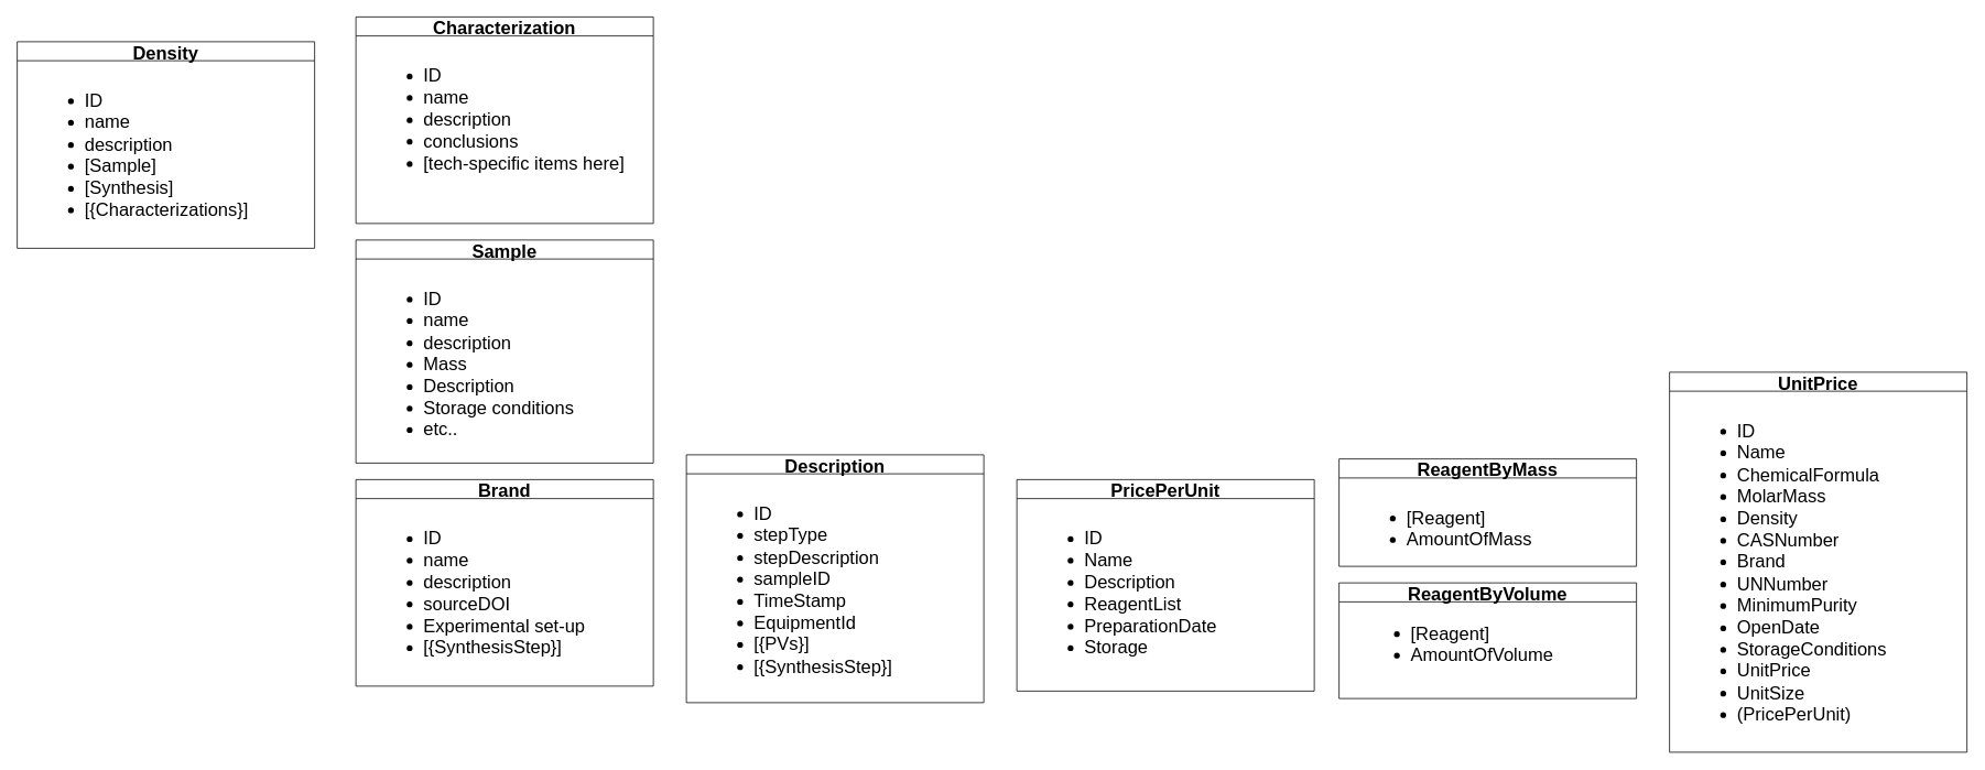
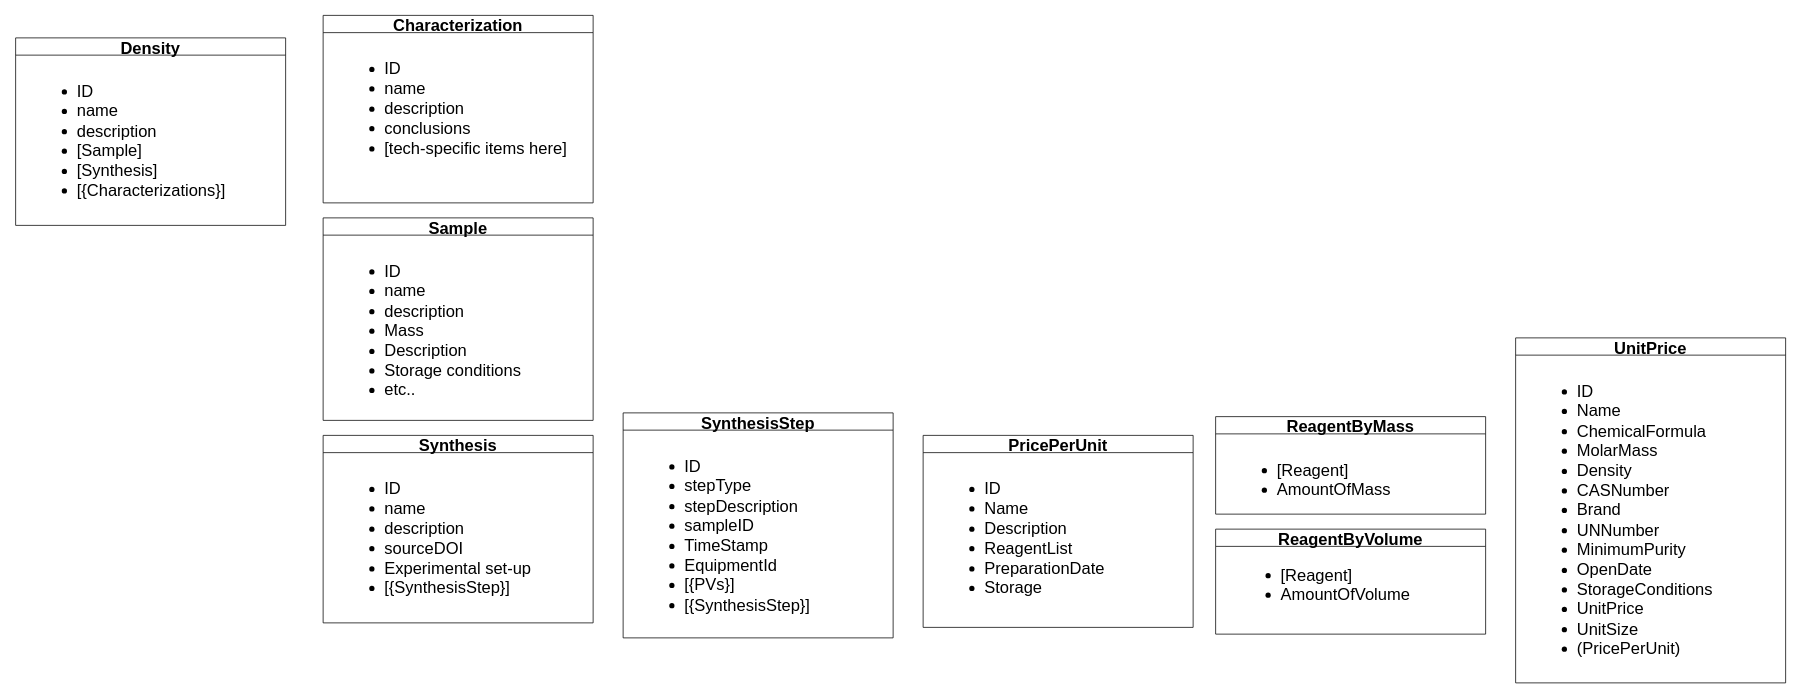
- <mxCell id="18" value="Description" style="swimlane;fontSize=22;" vertex="1" parent="1"><mxGeometry x="830" y="550" width="360" height="300" as="geometry" /></mxCell>
+ <mxCell id="18" value="SynthesisStep" style="swimlane;fontSize=22;" vertex="1" parent="1"><mxGeometry x="830" y="550" width="360" height="300" as="geometry" /></mxCell>
- <mxCell id="16" value="Brand" style="swimlane;fontSize=22;" vertex="1" parent="1"><mxGeometry x="430" y="580" width="360" height="250" as="geometry" /></mxCell>
+ <mxCell id="16" value="Synthesis" style="swimlane;fontSize=22;" vertex="1" parent="1"><mxGeometry x="430" y="580" width="360" height="250" as="geometry" /></mxCell>
